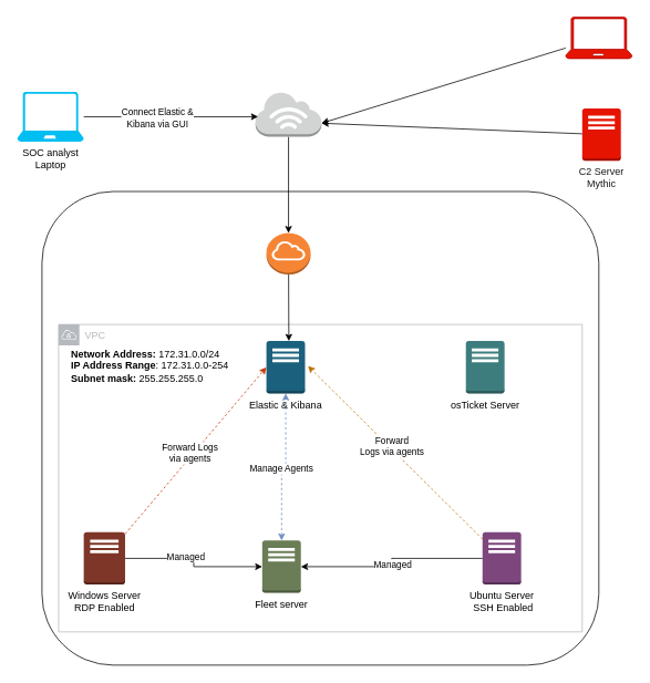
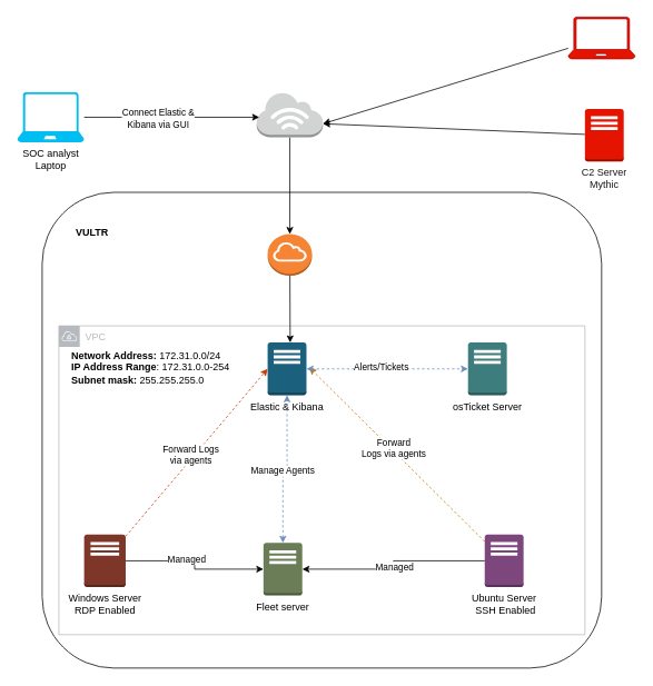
+ <mxCell id="14" value="&lt;b&gt;VULTR&lt;/b&gt;" style="text;html=1;align=center;verticalAlign=middle;whiteSpace=wrap;rounded=0;" vertex="1" parent="1"><mxGeometry x="80" y="263" width="60" height="30" as="geometry" /></mxCell>
+ <mxCell id="20" style="edgeStyle=orthogonalEdgeStyle;rounded=0;orthogonalLoop=1;jettySize=auto;html=1;entryX=0;entryY=0.5;entryDx=0;entryDy=0;entryPerimeter=0;dashed=1;startArrow=classic;startFill=1;fillColor=#dae8fc;gradientColor=#7ea6e0;strokeColor=#6c8ebf;" edge="1" parent="1" source="3" target="11"><mxGeometry relative="1" as="geometry" /></mxCell>
+ <mxCell id="21" value="Alerts/Tickets" style="edgeLabel;html=1;align=center;verticalAlign=middle;resizable=0;points=[];" vertex="1" connectable="0" parent="20"><mxGeometry x="-0.077" y="3" relative="1" as="geometry"><mxPoint as="offset" /></mxGeometry></mxCell>
